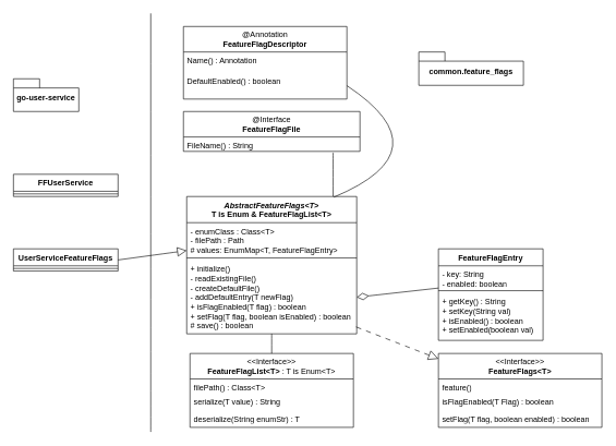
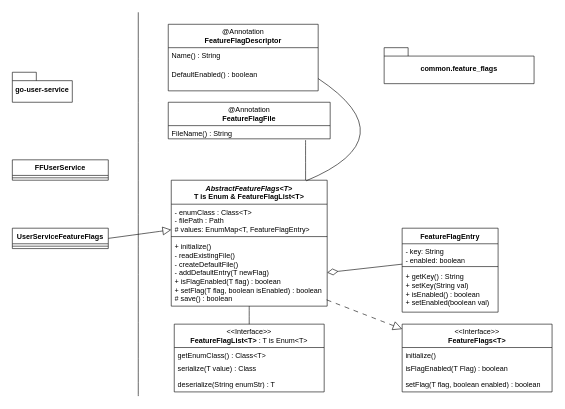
- <mxCell id="14" value="&lt;div&gt;Name() : Annotation&lt;/div&gt;" style="text;strokeColor=none;fillColor=none;align=left;verticalAlign=top;spacingLeft=4;spacingRight=4;overflow=hidden;rotatable=0;points=[[0,0.5],[1,0.5]];portConstraint=eastwest;whiteSpace=wrap;html=1;" vertex="1" parent="12"><mxGeometry y="39" width="250" height="31" as="geometry" /></mxCell>
+ <mxCell id="14" value="&lt;div&gt;Name() : String&lt;/div&gt;" style="text;strokeColor=none;fillColor=none;align=left;verticalAlign=top;spacingLeft=4;spacingRight=4;overflow=hidden;rotatable=0;points=[[0,0.5],[1,0.5]];portConstraint=eastwest;whiteSpace=wrap;html=1;" vertex="1" parent="12"><mxGeometry y="39" width="250" height="31" as="geometry" /></mxCell>
- <mxCell id="35" value="common.feature_flags" style="shape=folder;fontStyle=1;spacingTop=10;tabWidth=40;tabHeight=14;tabPosition=left;html=1;whiteSpace=wrap;" vertex="1" parent="1"><mxGeometry x="640" y="79" width="160" height="51" as="geometry" /></mxCell>
+ <mxCell id="35" value="common.feature_flags" style="shape=folder;fontStyle=1;spacingTop=10;tabWidth=40;tabHeight=14;tabPosition=left;html=1;whiteSpace=wrap;" vertex="1" parent="1"><mxGeometry x="640" y="79" width="250" height="60" as="geometry" /></mxCell>
- <mxCell id="10" value="@Interface&lt;br&gt;&lt;b&gt;FeatureFlagFile&lt;/b&gt;" style="swimlane;fontStyle=0;childLayout=stackLayout;horizontal=1;startSize=39;fillColor=none;horizontalStack=0;resizeParent=1;resizeParentMax=0;resizeLast=0;collapsible=1;marginBottom=0;whiteSpace=wrap;html=1;" vertex="1" parent="1"><mxGeometry x="280" y="170" width="270" height="61" as="geometry" /></mxCell>
+ <mxCell id="10" value="@Annotation&lt;br&gt;&lt;b&gt;FeatureFlagFile&lt;/b&gt;" style="swimlane;fontStyle=0;childLayout=stackLayout;horizontal=1;startSize=39;fillColor=none;horizontalStack=0;resizeParent=1;resizeParentMax=0;resizeLast=0;collapsible=1;marginBottom=0;whiteSpace=wrap;html=1;" vertex="1" parent="1"><mxGeometry x="280" y="170" width="270" height="61" as="geometry" /></mxCell>
- <mxCell id="7" value="&lt;div&gt;filePath() : Class&amp;lt;T&amp;gt;&lt;/div&gt;" style="text;strokeColor=none;fillColor=none;align=left;verticalAlign=top;spacingLeft=4;spacingRight=4;overflow=hidden;rotatable=0;points=[[0,0.5],[1,0.5]];portConstraint=eastwest;whiteSpace=wrap;html=1;" vertex="1" parent="6"><mxGeometry y="39" width="250" height="22" as="geometry" /></mxCell>
+ <mxCell id="7" value="&lt;div&gt;getEnumClass() : Class&amp;lt;T&amp;gt;&lt;/div&gt;" style="text;strokeColor=none;fillColor=none;align=left;verticalAlign=top;spacingLeft=4;spacingRight=4;overflow=hidden;rotatable=0;points=[[0,0.5],[1,0.5]];portConstraint=eastwest;whiteSpace=wrap;html=1;" vertex="1" parent="6"><mxGeometry y="39" width="250" height="22" as="geometry" /></mxCell>
- <mxCell id="3" value="feature()" style="text;strokeColor=none;fillColor=none;align=left;verticalAlign=top;spacingLeft=4;spacingRight=4;overflow=hidden;rotatable=0;points=[[0,0.5],[1,0.5]];portConstraint=eastwest;whiteSpace=wrap;html=1;" vertex="1" parent="2"><mxGeometry y="39" width="250" height="22" as="geometry" /></mxCell>
+ <mxCell id="3" value="initialize()" style="text;strokeColor=none;fillColor=none;align=left;verticalAlign=top;spacingLeft=4;spacingRight=4;overflow=hidden;rotatable=0;points=[[0,0.5],[1,0.5]];portConstraint=eastwest;whiteSpace=wrap;html=1;" vertex="1" parent="2"><mxGeometry y="39" width="250" height="22" as="geometry" /></mxCell>
- <mxCell id="8" value="serialize(T value) : String" style="text;strokeColor=none;fillColor=none;align=left;verticalAlign=top;spacingLeft=4;spacingRight=4;overflow=hidden;rotatable=0;points=[[0,0.5],[1,0.5]];portConstraint=eastwest;whiteSpace=wrap;html=1;" vertex="1" parent="6"><mxGeometry y="61" width="250" height="26" as="geometry" /></mxCell>
+ <mxCell id="8" value="serialize(T value) : Class" style="text;strokeColor=none;fillColor=none;align=left;verticalAlign=top;spacingLeft=4;spacingRight=4;overflow=hidden;rotatable=0;points=[[0,0.5],[1,0.5]];portConstraint=eastwest;whiteSpace=wrap;html=1;" vertex="1" parent="6"><mxGeometry y="61" width="250" height="26" as="geometry" /></mxCell>
